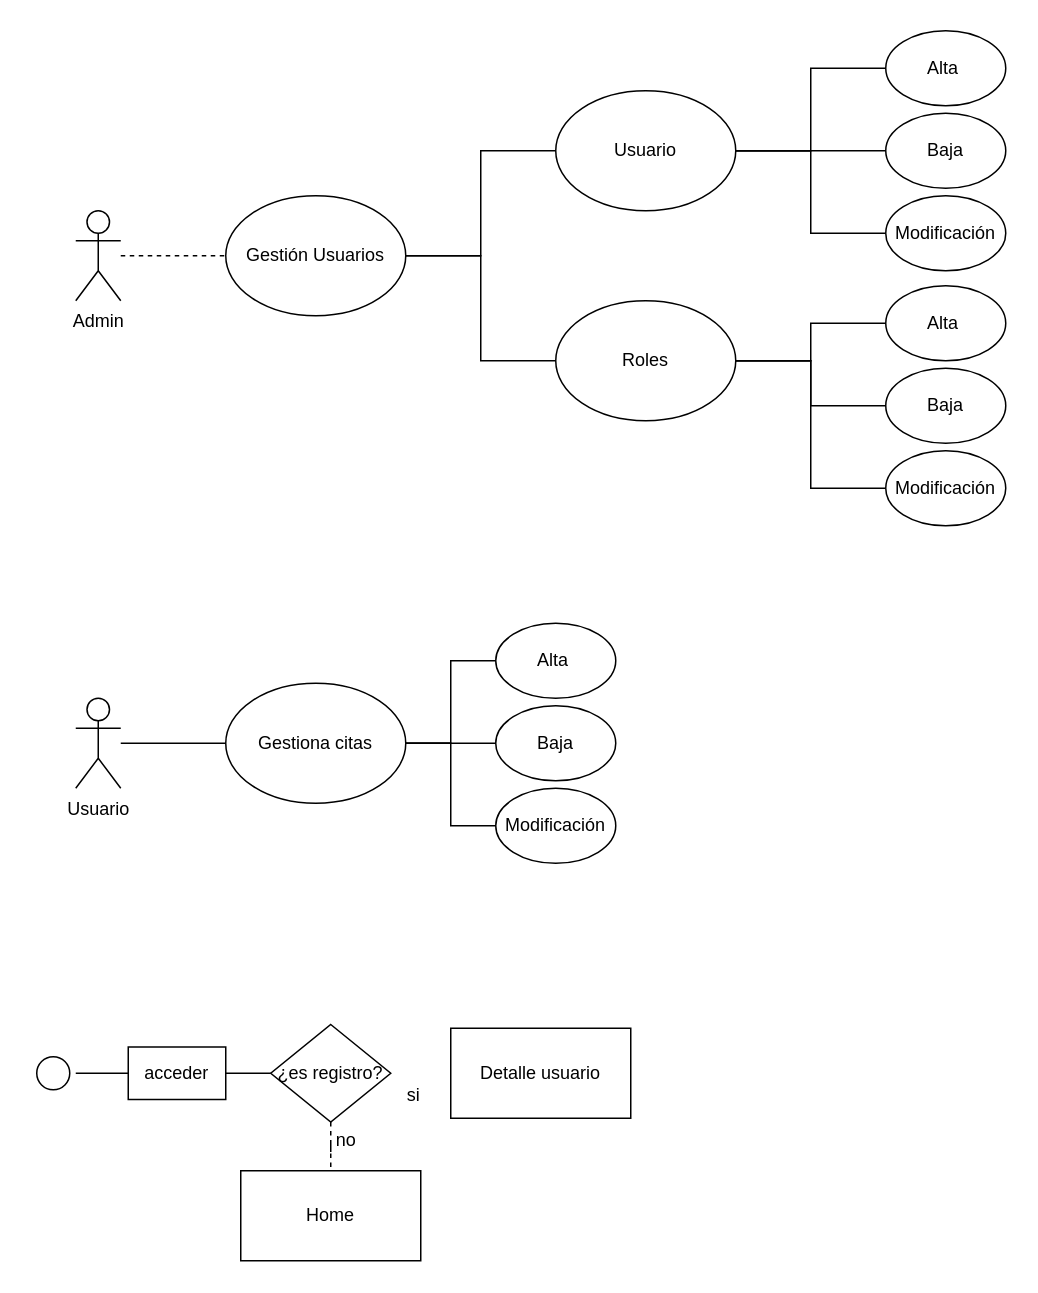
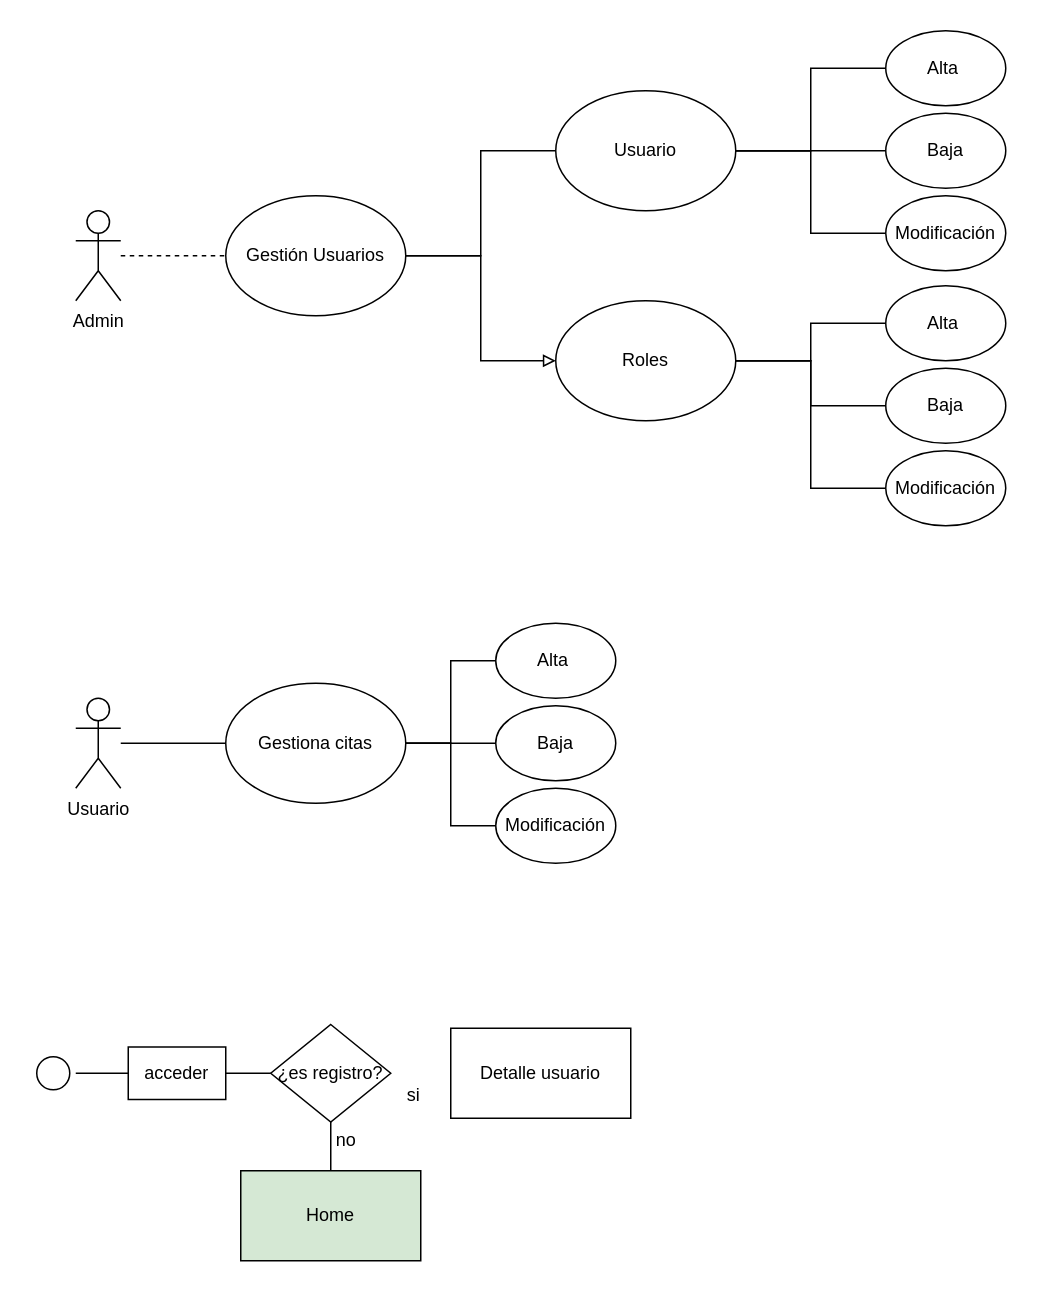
- <mxCell id="4" style="edgeStyle=orthogonalEdgeStyle;rounded=0;orthogonalLoop=1;jettySize=auto;html=1;exitX=1;exitY=0.5;exitDx=0;exitDy=0;entryX=0;entryY=0.5;entryDx=0;entryDy=0;endArrow=none;endFill=0;" edge="1" parent="1" source="6" target="14"><mxGeometry relative="1" as="geometry" /></mxCell>
+ <mxCell id="4" style="edgeStyle=orthogonalEdgeStyle;rounded=0;orthogonalLoop=1;jettySize=auto;html=1;exitX=1;exitY=0.5;exitDx=0;exitDy=0;entryX=0;entryY=0.5;entryDx=0;entryDy=0;endArrow=block;endFill=0;" edge="1" parent="1" source="6" target="14"><mxGeometry relative="1" as="geometry" /></mxCell>
- <mxCell id="34" value="" style="edgeStyle=orthogonalEdgeStyle;rounded=0;orthogonalLoop=1;jettySize=auto;html=1;endArrow=none;endFill=0;dashed=1;" edge="1" parent="1" source="35" target="38"><mxGeometry relative="1" as="geometry" /></mxCell>
+ <mxCell id="34" value="" style="edgeStyle=orthogonalEdgeStyle;rounded=0;orthogonalLoop=1;jettySize=auto;html=1;endArrow=none;endFill=0;" edge="1" parent="1" source="35" target="38"><mxGeometry relative="1" as="geometry" /></mxCell>
- <mxCell id="38" value="Home" style="whiteSpace=wrap;html=1;fillColor=#FFFFFF;strokeColor=#000000;" vertex="1" parent="1"><mxGeometry x="160" y="780" width="120" height="60" as="geometry" /></mxCell>
+ <mxCell id="38" value="Home" style="whiteSpace=wrap;html=1;fillColor=#d5e8d4;strokeColor=#000000;" vertex="1" parent="1"><mxGeometry x="160" y="780" width="120" height="60" as="geometry" /></mxCell>
